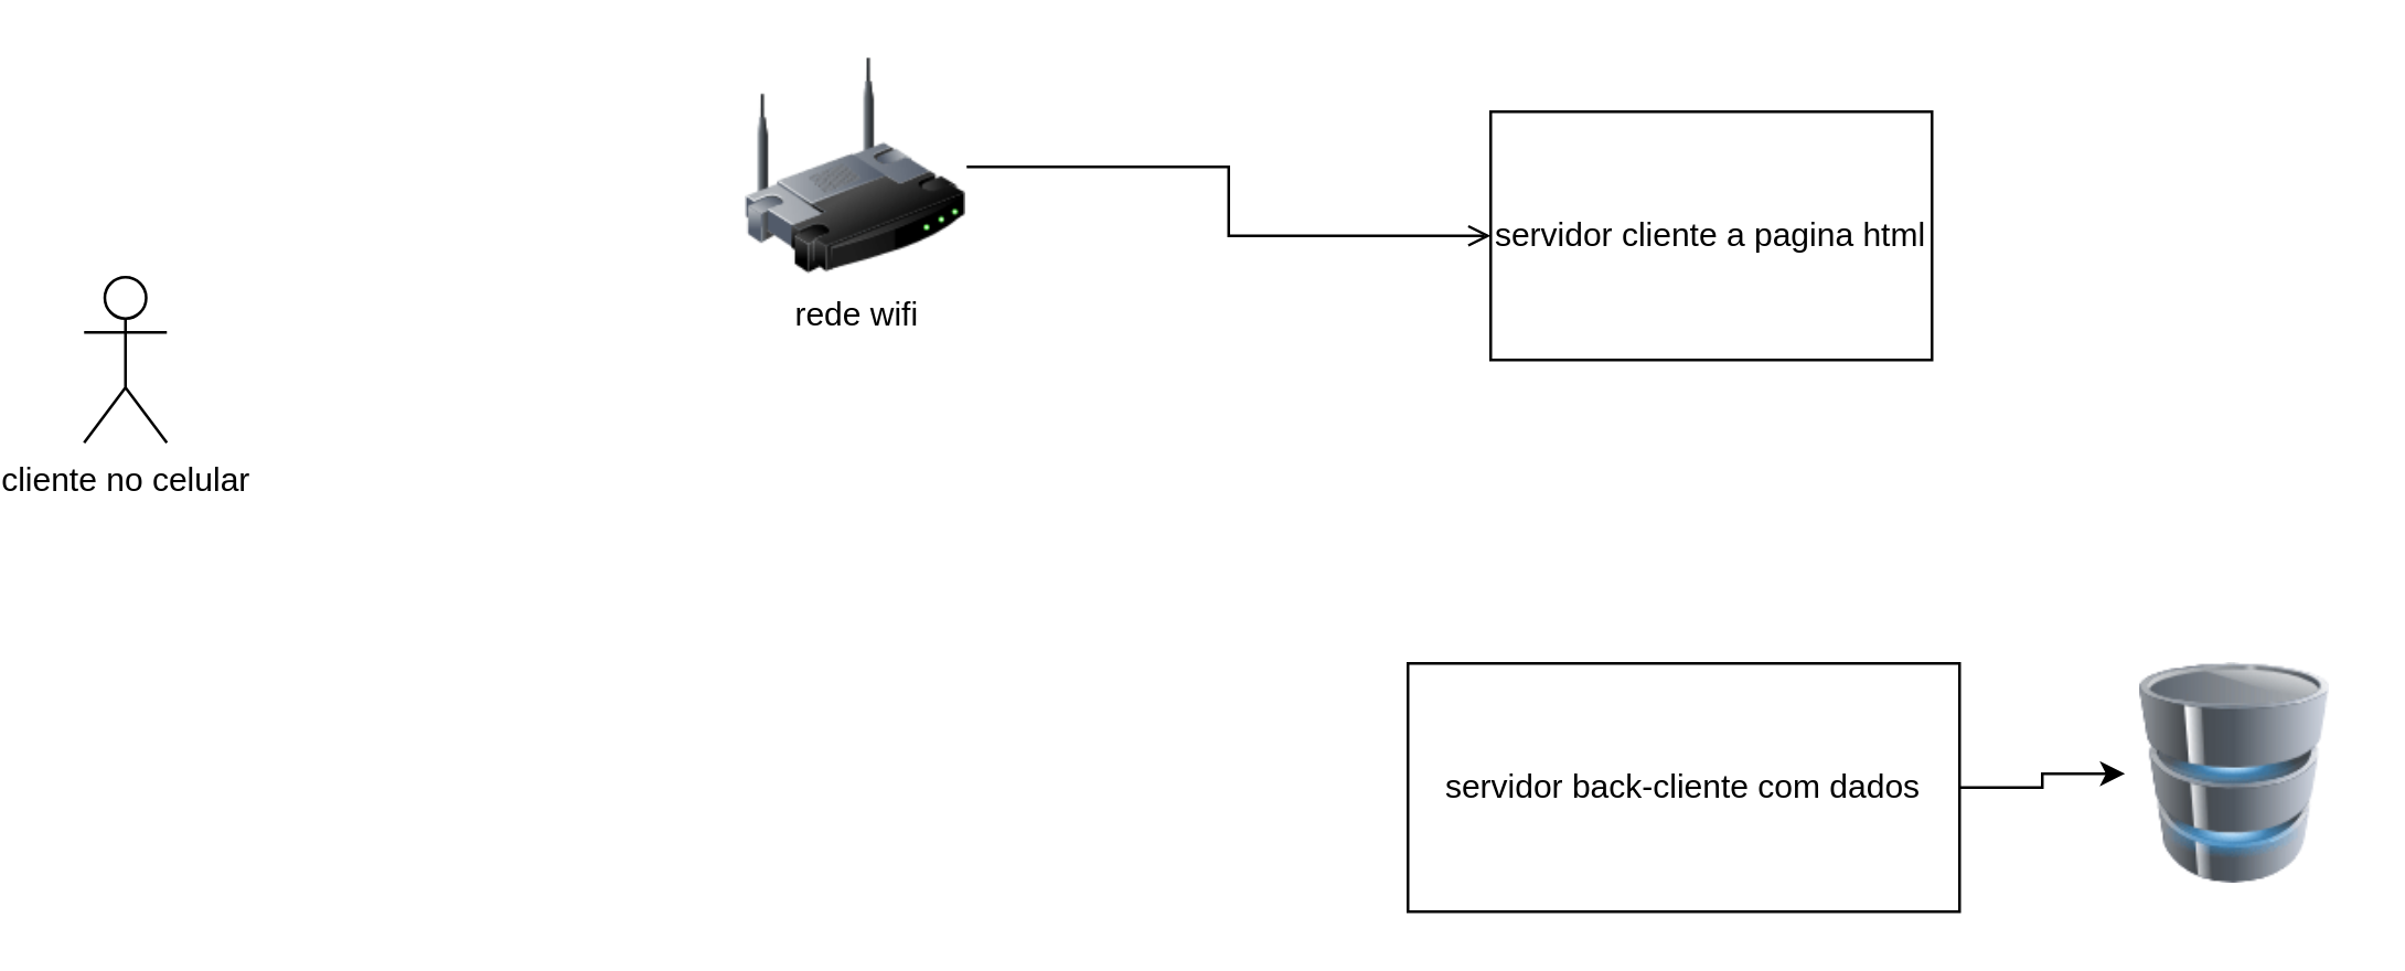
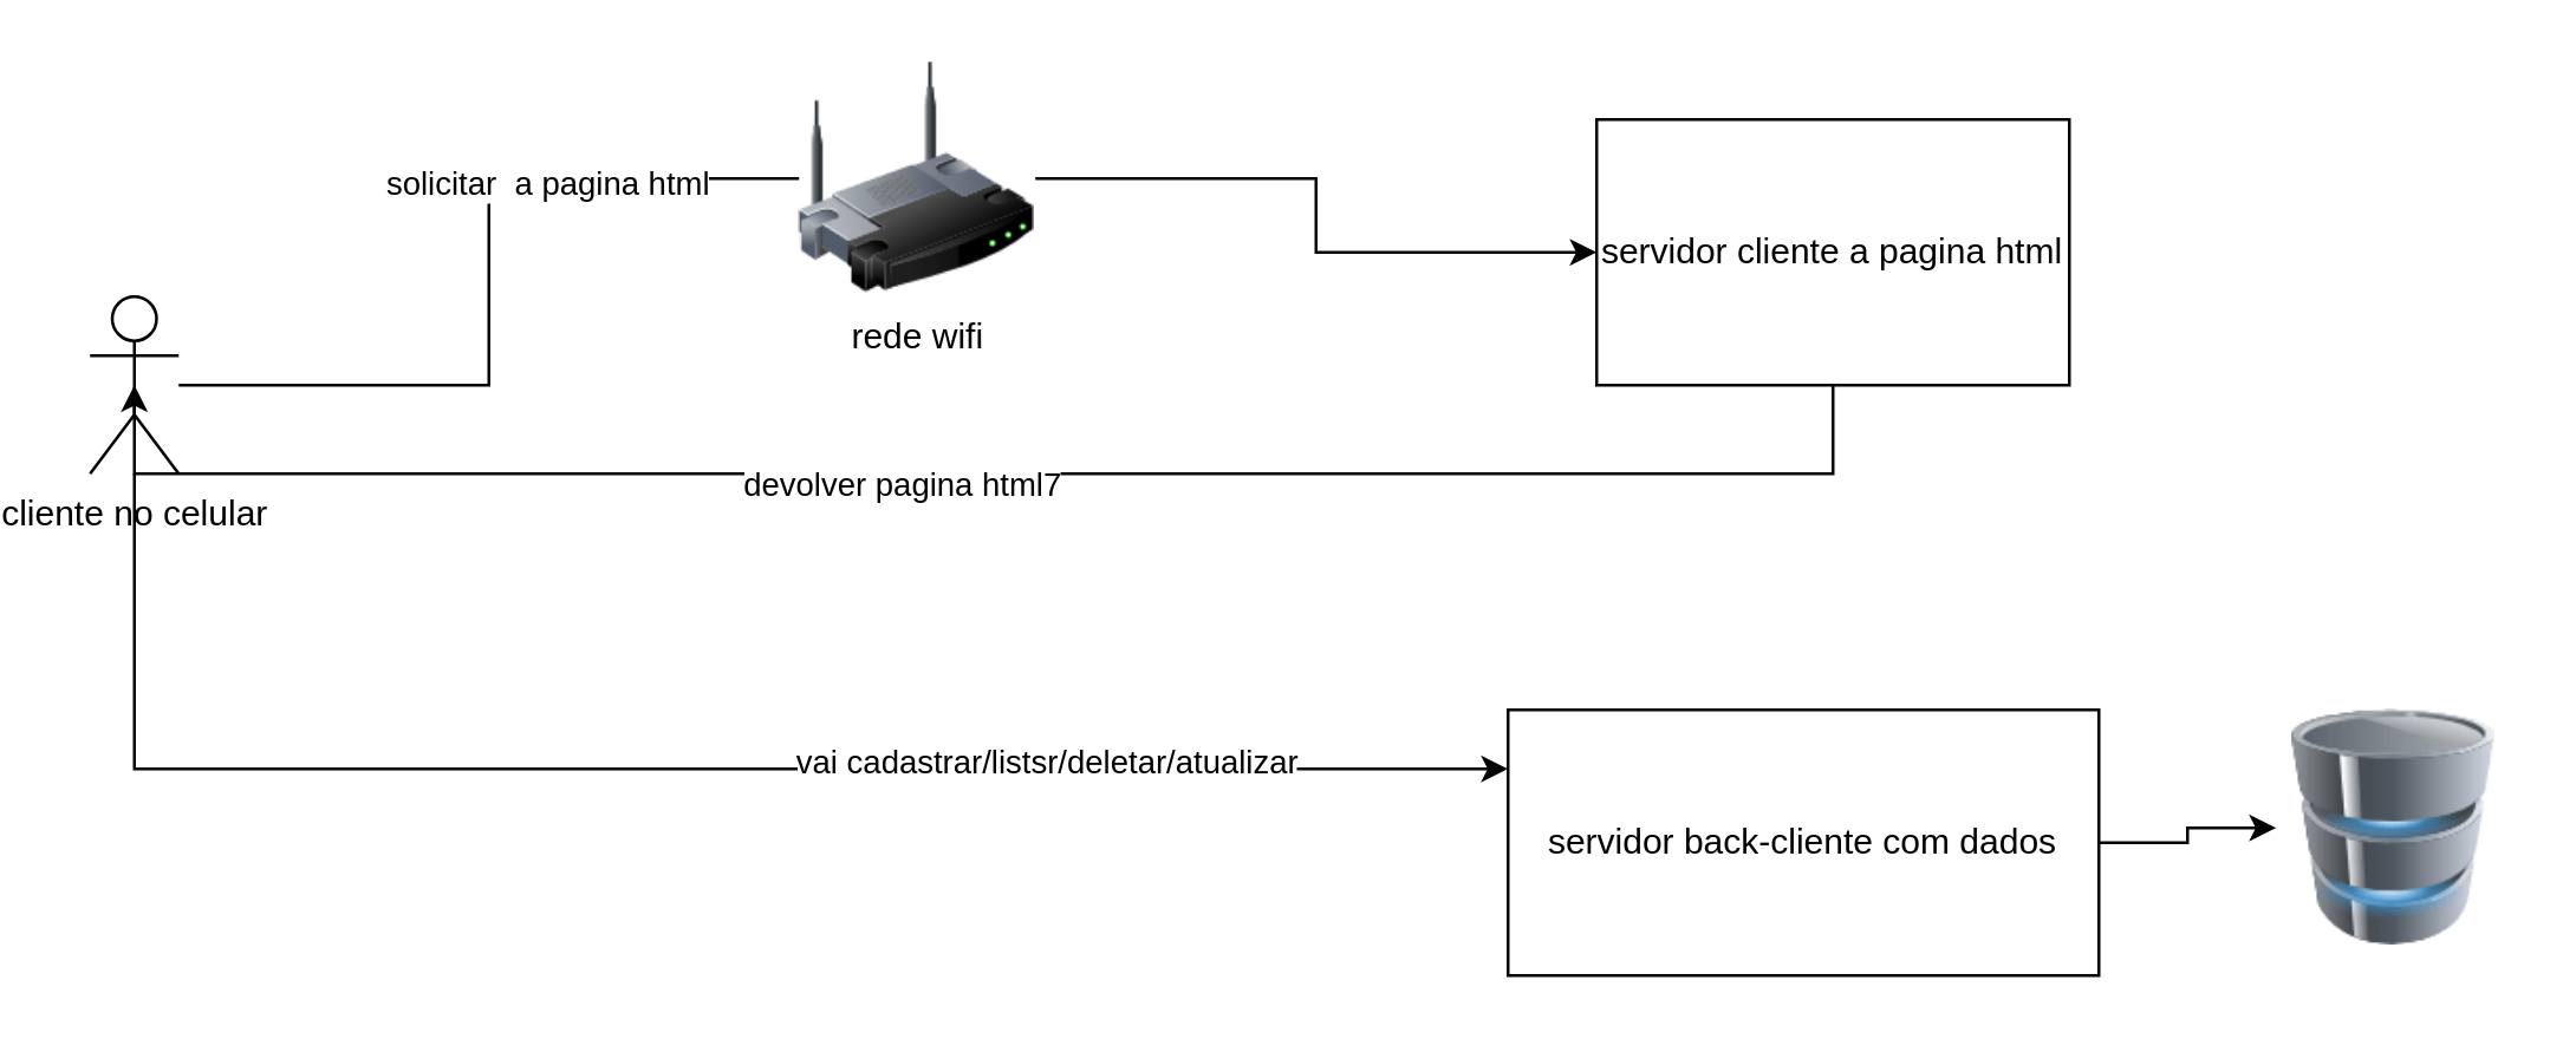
- <mxCell id="5" style="edgeStyle=orthogonalEdgeStyle;rounded=0;orthogonalLoop=1;jettySize=auto;html=1;startArrow=none;endArrow=open;" edge="1" parent="1" source="9" target="4"><mxGeometry relative="1" as="geometry" /></mxCell>
+ <mxCell id="5" style="edgeStyle=orthogonalEdgeStyle;rounded=0;orthogonalLoop=1;jettySize=auto;html=1;startArrow=none;" edge="1" parent="1" source="9" target="4"><mxGeometry relative="1" as="geometry" /></mxCell>
+ <mxCell id="10" value="" style="edgeStyle=orthogonalEdgeStyle;rounded=0;orthogonalLoop=1;jettySize=auto;html=1;endArrow=none;" edge="1" parent="1" source="8" target="9"><mxGeometry relative="1" as="geometry"><mxPoint x="50" y="130" as="sourcePoint" /><mxPoint x="530" y="85" as="targetPoint" /></mxGeometry></mxCell>
+ <mxCell id="11" value="solicitar&amp;nbsp; a pagina html" style="edgeLabel;html=1;align=center;verticalAlign=middle;resizable=0;points=[];" vertex="1" connectable="0" parent="10"><mxGeometry x="0.385" y="-1" relative="1" as="geometry"><mxPoint as="offset" /></mxGeometry></mxCell>
+ <mxCell id="2" style="edgeStyle=orthogonalEdgeStyle;rounded=0;orthogonalLoop=1;jettySize=auto;html=1;entryX=0.5;entryY=0.5;entryDx=0;entryDy=0;entryPerimeter=0;" edge="1" parent="1" source="4" target="8"><mxGeometry relative="1" as="geometry"><mxPoint x="200" y="160" as="targetPoint" /><Array as="points"><mxPoint x="610" y="160" /><mxPoint x="35" y="160" /></Array></mxGeometry></mxCell>
+ <mxCell id="3" value="devolver pagina html7" style="edgeLabel;html=1;align=center;verticalAlign=middle;resizable=0;points=[];" vertex="1" connectable="0" parent="2"><mxGeometry x="0.09" y="3" relative="1" as="geometry"><mxPoint as="offset" /></mxGeometry></mxCell>
+ <mxCell id="6" style="edgeStyle=orthogonalEdgeStyle;rounded=0;orthogonalLoop=1;jettySize=auto;html=1;" edge="1" parent="1" source="8" target="13"><mxGeometry relative="1" as="geometry"><Array as="points"><mxPoint x="35" y="260" /></Array></mxGeometry></mxCell>
+ <mxCell id="7" value="vai cadastrar/listsr/deletar/atualizar" style="edgeLabel;html=1;align=center;verticalAlign=middle;resizable=0;points=[];" vertex="1" connectable="0" parent="6"><mxGeometry x="0.444" y="3" relative="1" as="geometry"><mxPoint as="offset" /></mxGeometry></mxCell>
